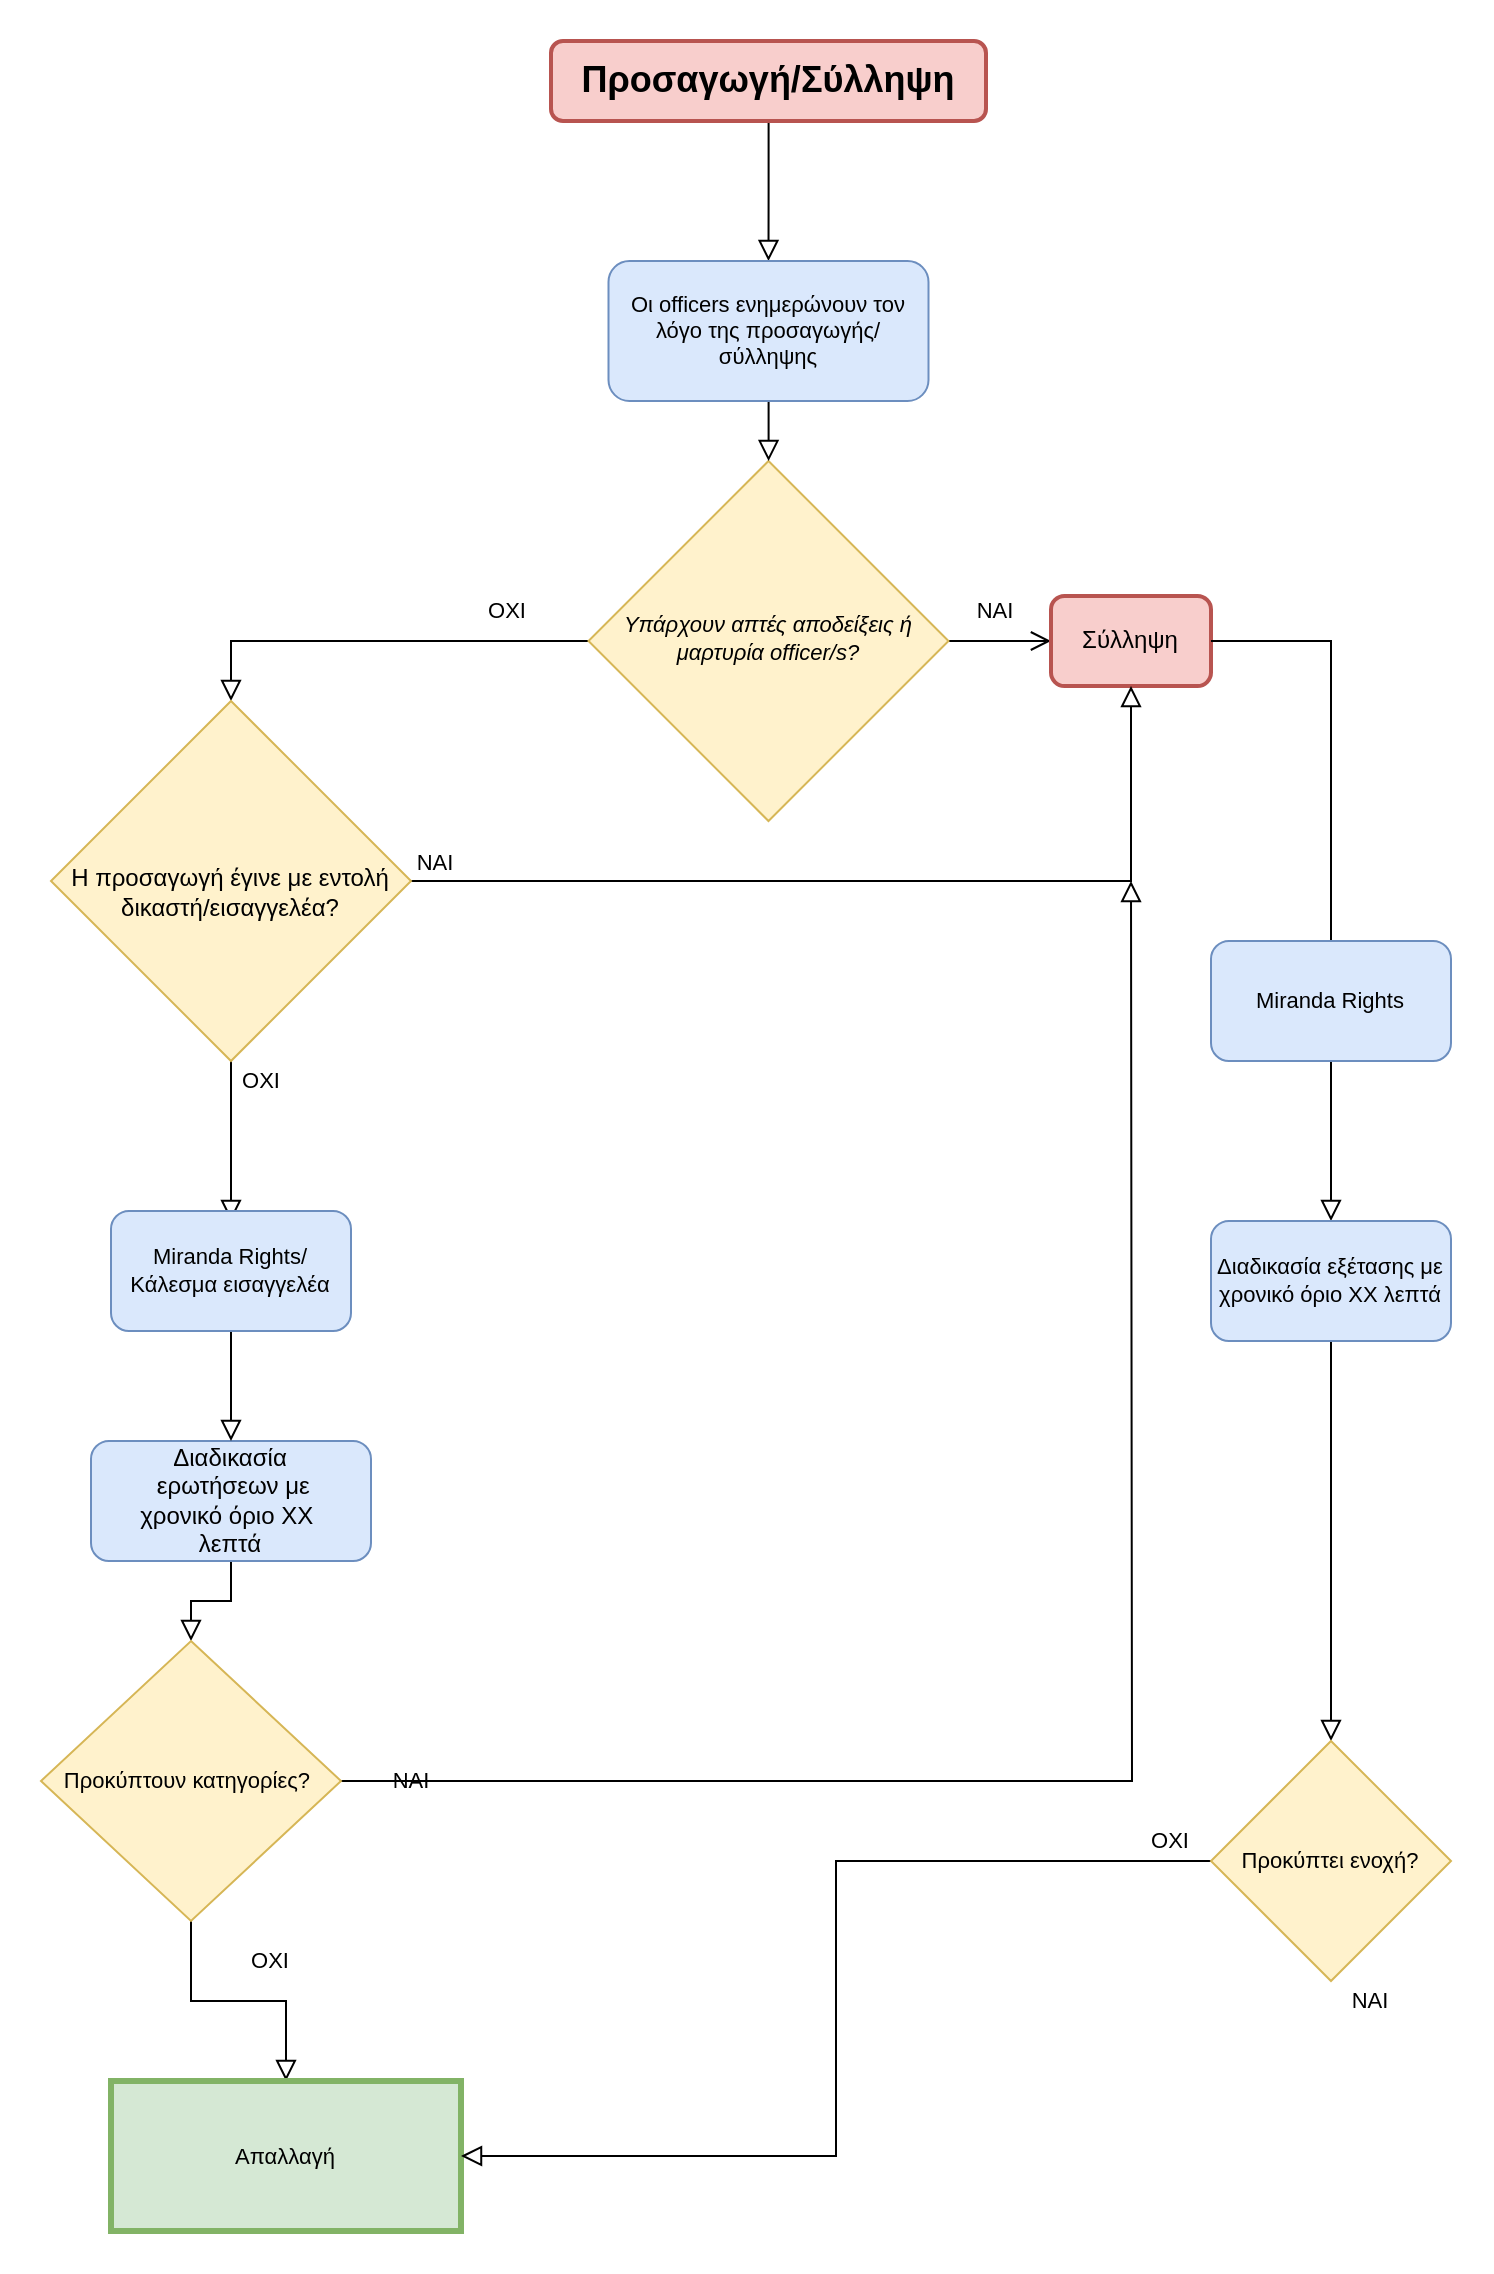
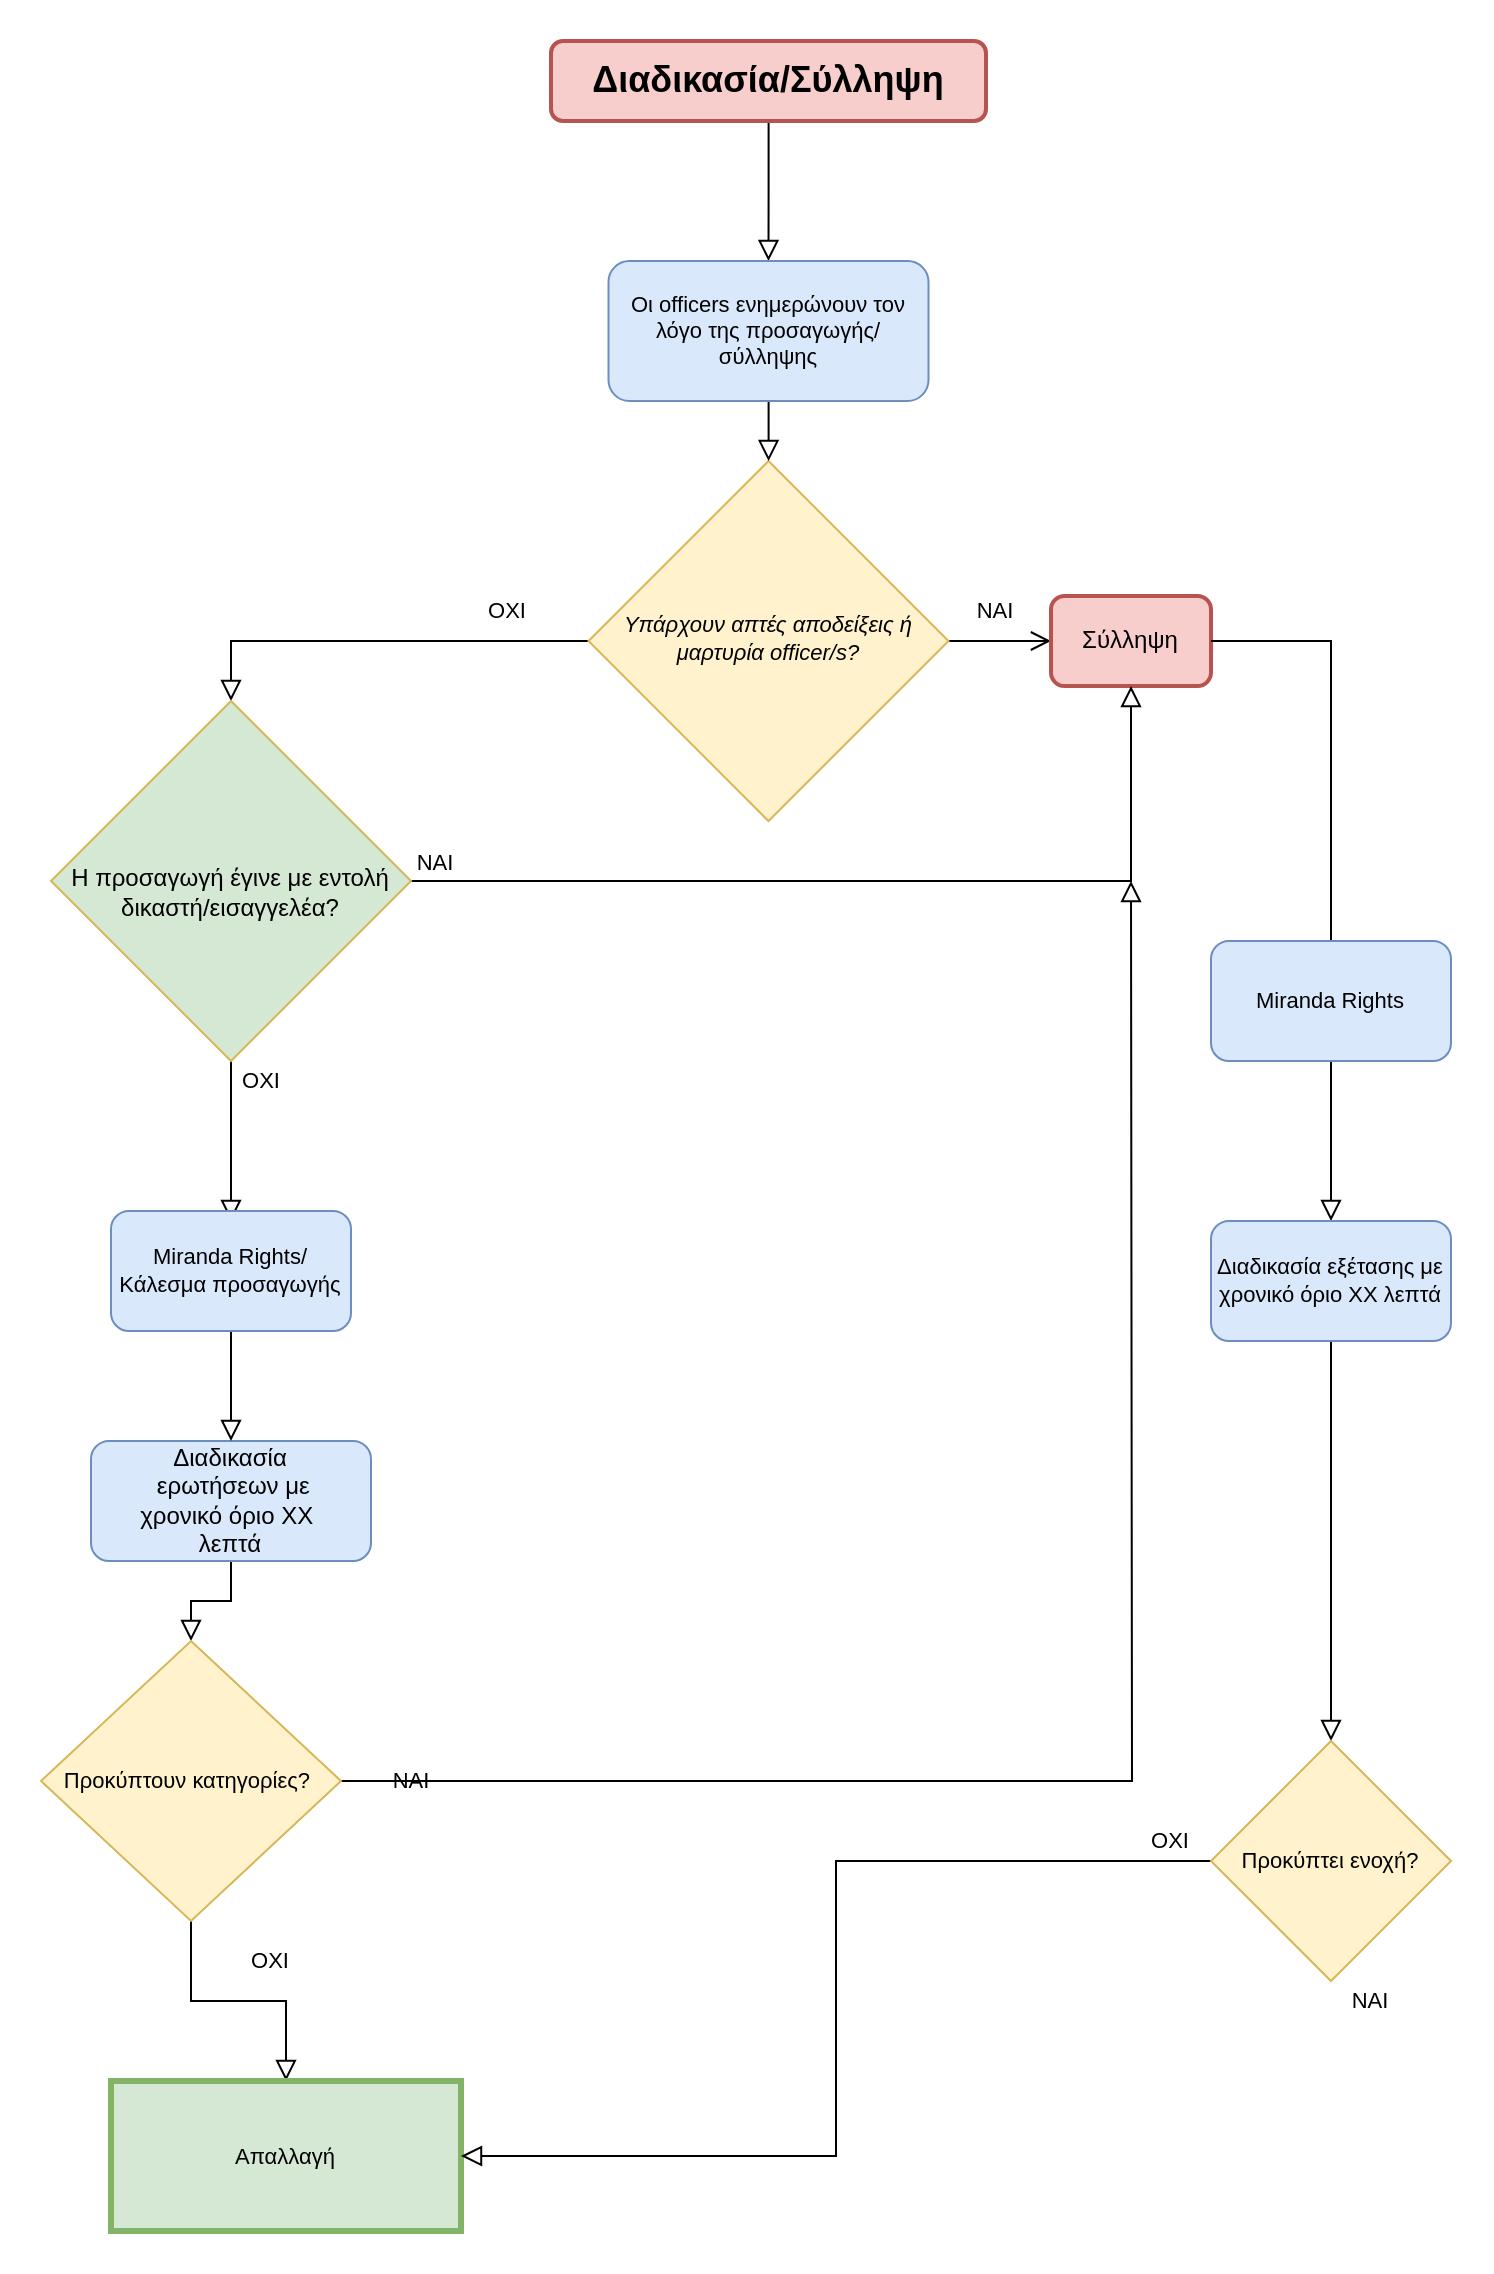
- <mxCell id="3" value="&lt;span style=&quot;font-size: 18px&quot;&gt;&lt;b&gt;Προσαγωγή/&lt;/b&gt;&lt;/span&gt;&lt;span style=&quot;font-size: 18px&quot;&gt;&lt;b&gt;Σύλληψη&lt;/b&gt;&lt;/span&gt;" style="rounded=1;whiteSpace=wrap;html=1;fontSize=12;glass=0;strokeWidth=2;shadow=0;fillColor=#f8cecc;strokeColor=#b85450;" parent="1" vertex="1"><mxGeometry x="275" y="20" width="217.5" height="40" as="geometry" /></mxCell>
+ <mxCell id="3" value="&lt;span style=&quot;font-size: 18px&quot;&gt;&lt;b&gt;Διαδικασία/&lt;/b&gt;&lt;/span&gt;&lt;span style=&quot;font-size: 18px&quot;&gt;&lt;b&gt;Σύλληψη&lt;/b&gt;&lt;/span&gt;" style="rounded=1;whiteSpace=wrap;html=1;fontSize=12;glass=0;strokeWidth=2;shadow=0;fillColor=#f8cecc;strokeColor=#b85450;" parent="1" vertex="1"><mxGeometry x="275" y="20" width="217.5" height="40" as="geometry" /></mxCell>
- <mxCell id="13" value="&lt;div&gt;&lt;span&gt;Η προσαγωγή έγινε με εντολή δικαστή/εισαγγελέα?&lt;/span&gt;&lt;/div&gt;" style="rhombus;whiteSpace=wrap;html=1;rounded=0;fillColor=#fff2cc;align=center;strokeWidth=1;spacingTop=11;strokeColor=#d6b656;" vertex="1" parent="1"><mxGeometry x="25" y="350" width="180" height="180" as="geometry" /></mxCell>
+ <mxCell id="13" value="&lt;div&gt;&lt;span&gt;Η προσαγωγή έγινε με εντολή δικαστή/εισαγγελέα?&lt;/span&gt;&lt;/div&gt;" style="rhombus;whiteSpace=wrap;html=1;rounded=0;fillColor=#d5e8d4;align=center;strokeWidth=1;spacingTop=11;strokeColor=#d6b656;" vertex="1" parent="1"><mxGeometry x="25" y="350" width="180" height="180" as="geometry" /></mxCell>
- <mxCell id="22" value="Miranda Rights/ Κάλεσμα εισαγγελέα" style="rounded=1;whiteSpace=wrap;html=1;strokeWidth=1;fillColor=#dae8fc;fontSize=11;strokeColor=#6c8ebf;" vertex="1" parent="1"><mxGeometry x="55" y="605" width="120" height="60" as="geometry" /></mxCell>
+ <mxCell id="22" value="Miranda Rights/ Κάλεσμα προσαγωγής" style="rounded=1;whiteSpace=wrap;html=1;strokeWidth=1;fillColor=#dae8fc;fontSize=11;strokeColor=#6c8ebf;" vertex="1" parent="1"><mxGeometry x="55" y="605" width="120" height="60" as="geometry" /></mxCell>
